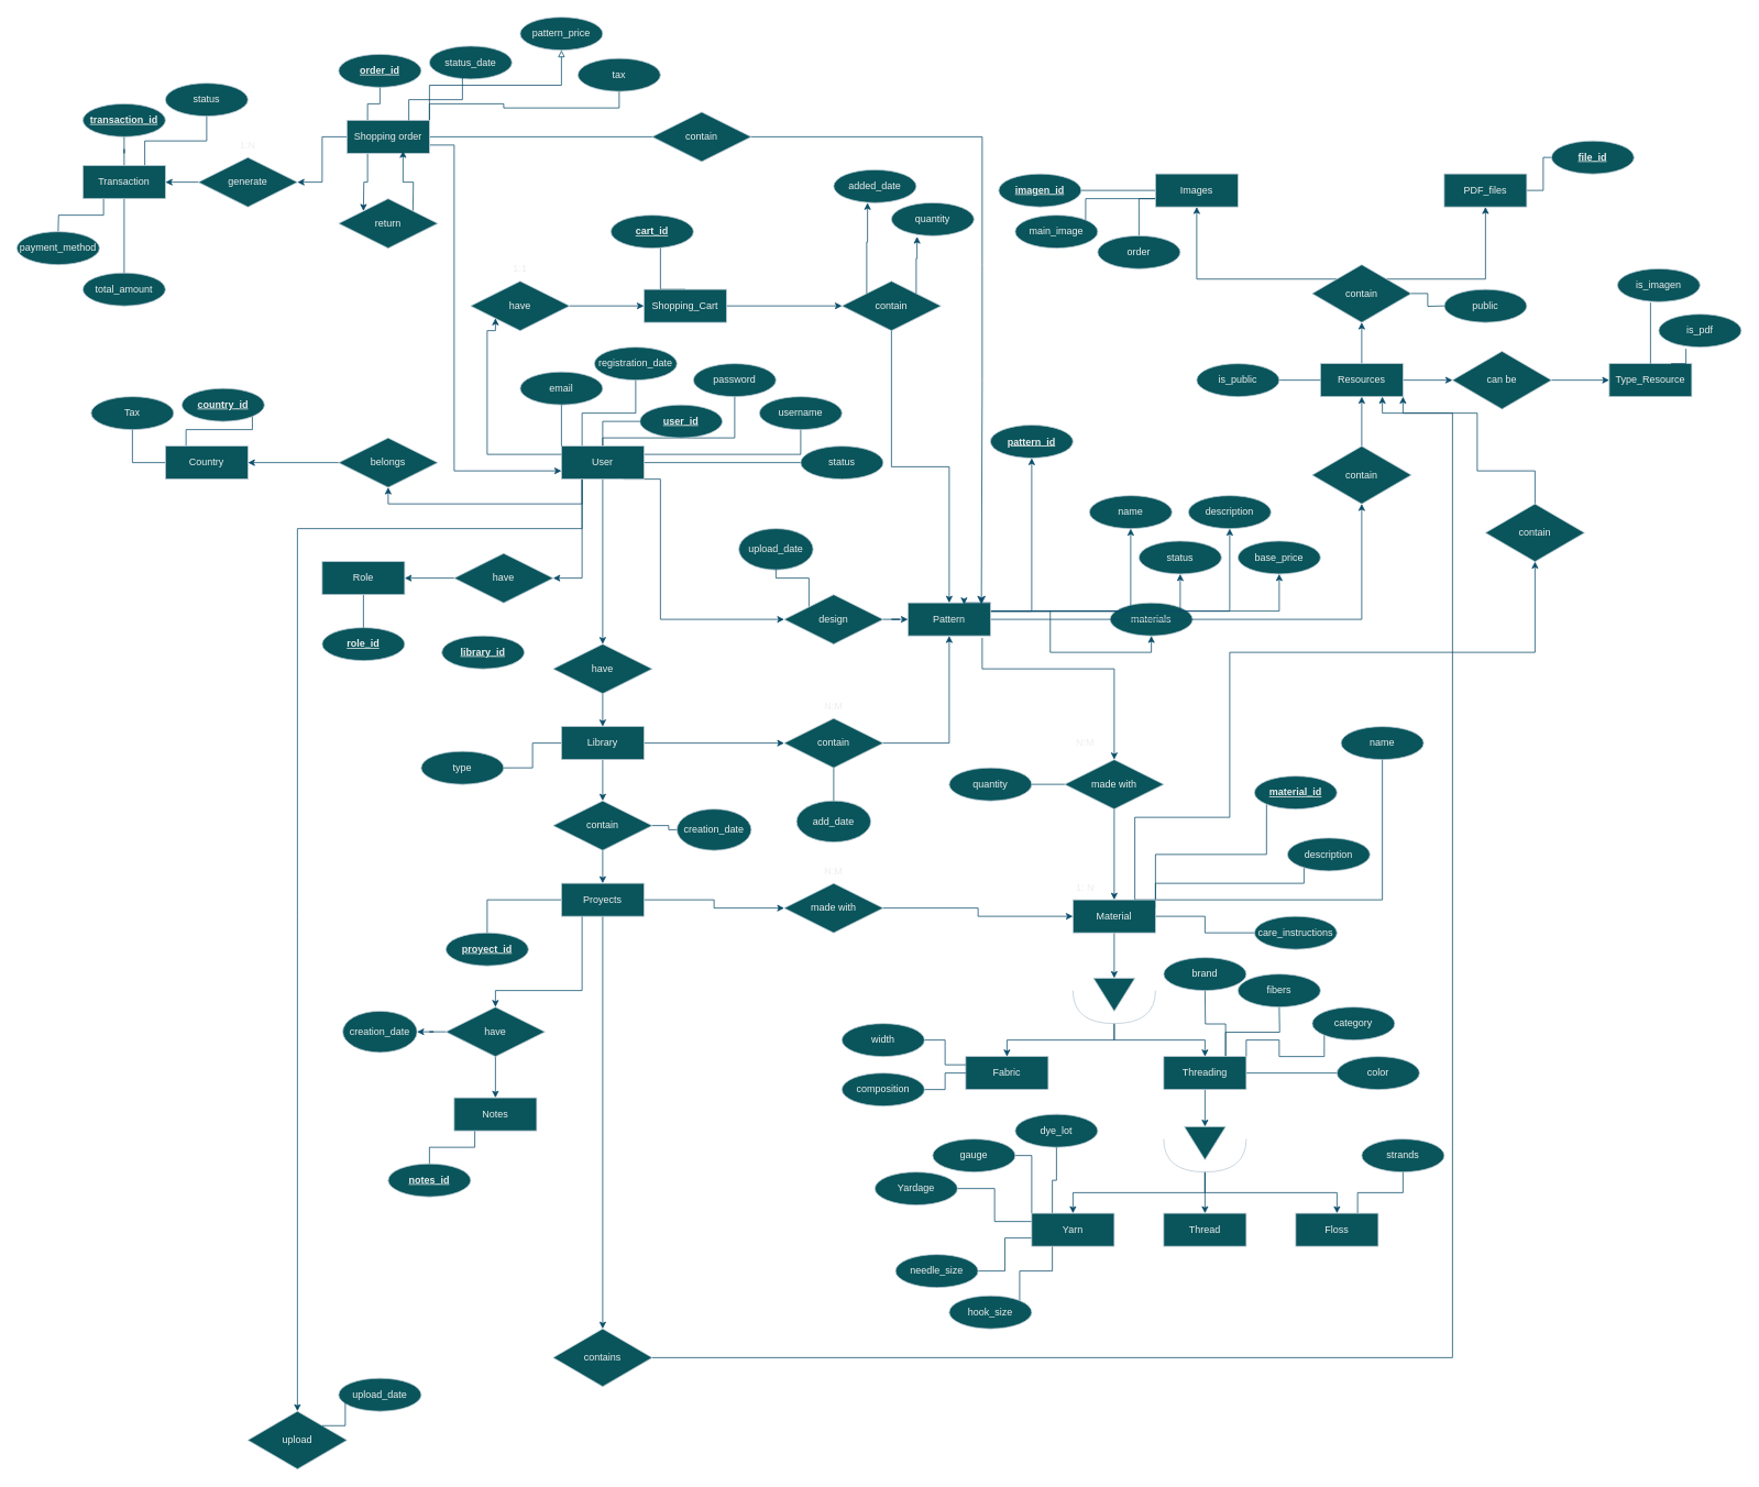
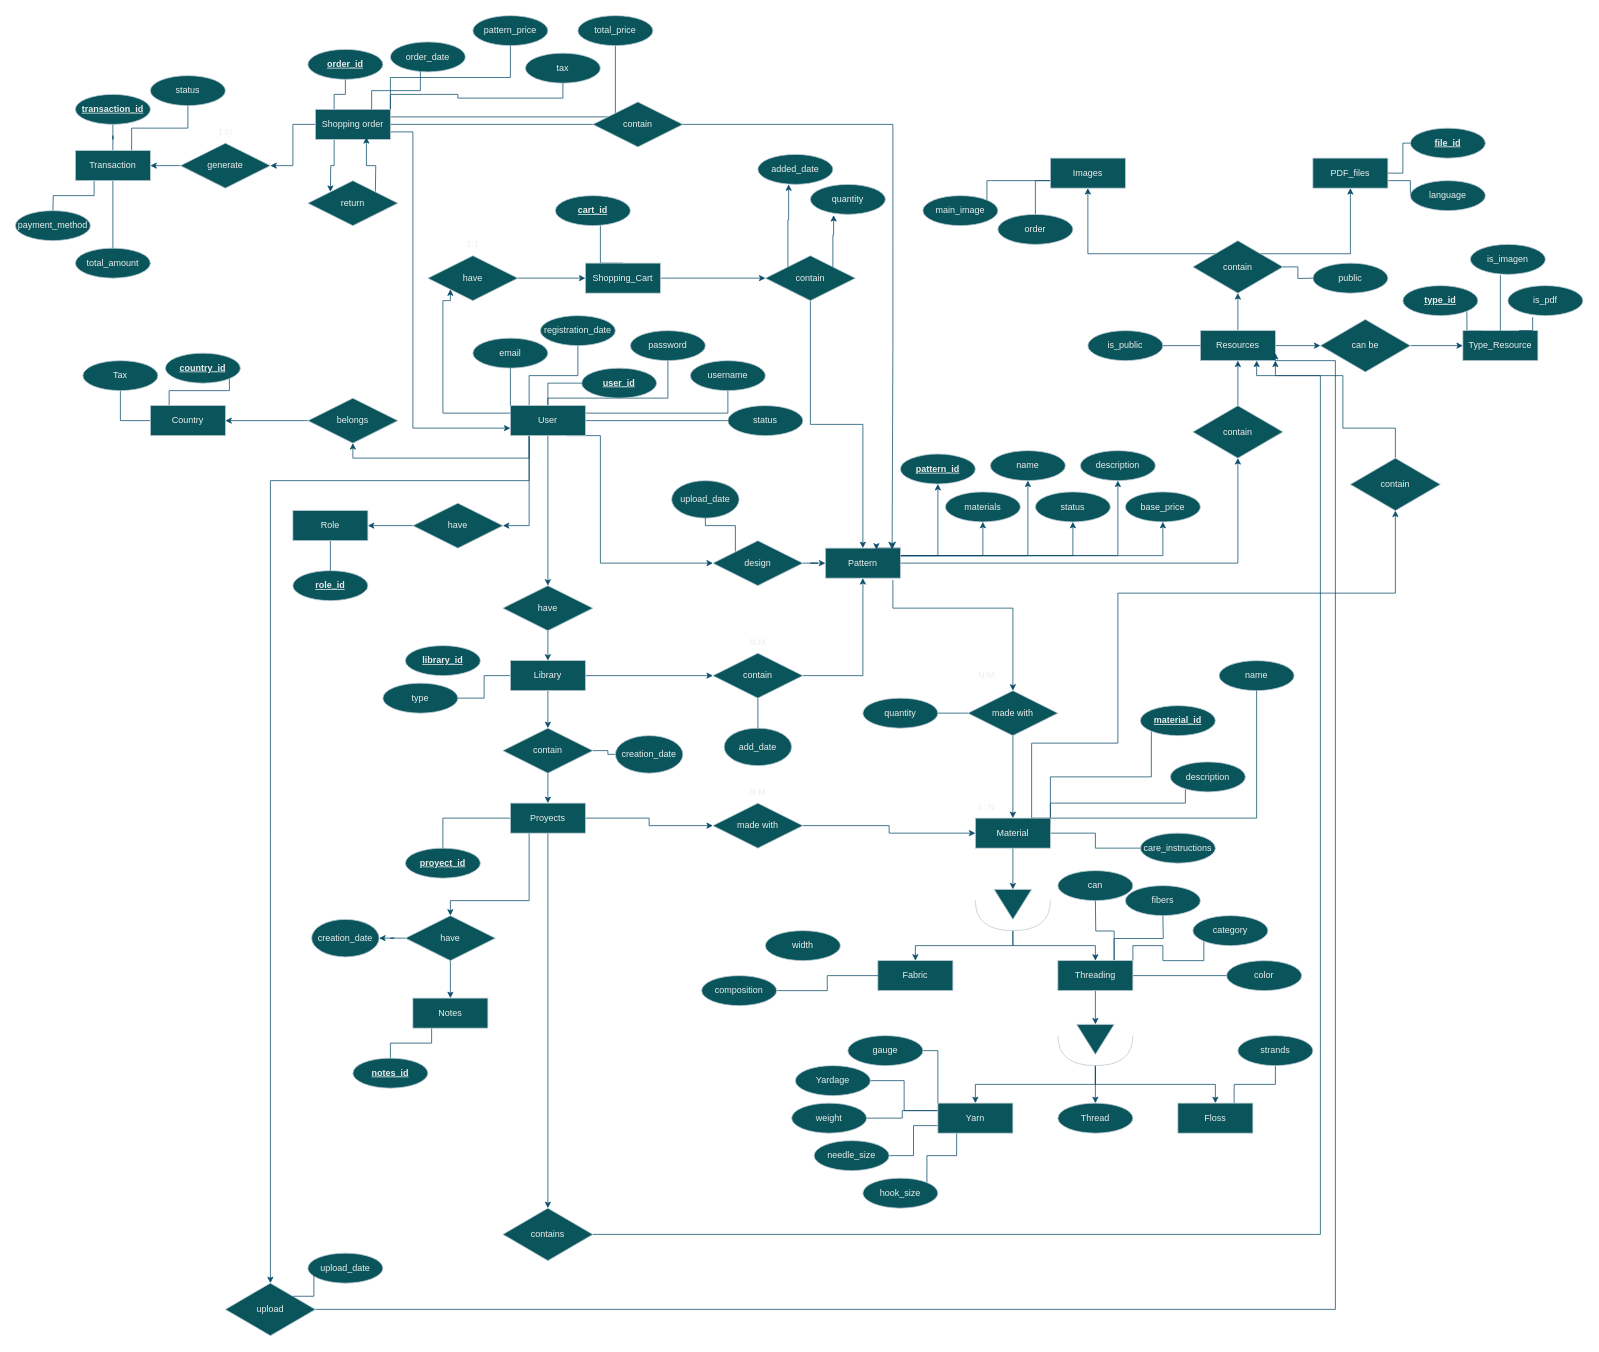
+ <mxCell id="229" value="total_price" style="ellipse;whiteSpace=wrap;html=1;align=center;fillColor=#09555B;strokeColor=#BAC8D3;labelBackgroundColor=none;fontColor=#EEEEEE;" vertex="1" parent="1"><mxGeometry x="770" y="20" width="100" height="40" as="geometry" /></mxCell>
- <mxCell id="153" style="edgeStyle=orthogonalEdgeStyle;rounded=0;orthogonalLoop=1;jettySize=auto;html=1;exitX=1;exitY=0;exitDx=0;exitDy=0;labelBackgroundColor=none;strokeColor=#0B4D6A;fontColor=default;endArrow=block;endFill=0;" edge="1" parent="1" source="156" target="225"><mxGeometry relative="1" as="geometry" /></mxCell>
+ <mxCell id="153" style="edgeStyle=orthogonalEdgeStyle;rounded=0;orthogonalLoop=1;jettySize=auto;html=1;exitX=1;exitY=0;exitDx=0;exitDy=0;labelBackgroundColor=none;strokeColor=#0B4D6A;fontColor=default;endArrow=none;endFill=0;" edge="1" parent="1" source="156" target="225"><mxGeometry relative="1" as="geometry" /></mxCell>
- <mxCell id="123" value="status_date" style="ellipse;whiteSpace=wrap;html=1;align=center;fillColor=#09555B;strokeColor=#BAC8D3;labelBackgroundColor=none;fontColor=#EEEEEE;" parent="1" vertex="1"><mxGeometry x="520" y="55" width="100" height="40" as="geometry" /></mxCell>
+ <mxCell id="123" value="order_date" style="ellipse;whiteSpace=wrap;html=1;align=center;fillColor=#09555B;strokeColor=#BAC8D3;labelBackgroundColor=none;fontColor=#EEEEEE;" parent="1" vertex="1"><mxGeometry x="520" y="55" width="100" height="40" as="geometry" /></mxCell>
+ <mxCell id="155" style="edgeStyle=orthogonalEdgeStyle;rounded=0;orthogonalLoop=1;jettySize=auto;html=1;exitX=1;exitY=0.25;exitDx=0;exitDy=0;strokeColor=#0B4D6A;endArrow=none;endFill=0;" edge="1" parent="1" source="156" target="229"><mxGeometry relative="1" as="geometry" /></mxCell>
- <mxCell id="189" value="&lt;u&gt;&lt;b&gt;imagen_id&lt;/b&gt;&lt;/u&gt;" style="ellipse;whiteSpace=wrap;html=1;align=center;fillColor=#09555B;strokeColor=#BAC8D3;labelBackgroundColor=none;fontColor=#EEEEEE;" parent="1" vertex="1"><mxGeometry x="1210" y="210" width="100" height="40" as="geometry" /></mxCell>
- <mxCell id="182" style="edgeStyle=orthogonalEdgeStyle;rounded=0;orthogonalLoop=1;jettySize=auto;html=1;exitX=0;exitY=0.5;exitDx=0;exitDy=0;entryX=1;entryY=0.5;entryDx=0;entryDy=0;endArrow=none;endFill=0;labelBackgroundColor=none;strokeColor=#0B4D6A;fontColor=default;" parent="1" source="185" target="189" edge="1"><mxGeometry relative="1" as="geometry" /></mxCell>
+ <mxCell id="187" style="edgeStyle=orthogonalEdgeStyle;rounded=0;orthogonalLoop=1;jettySize=auto;html=1;exitX=1;exitY=0.75;exitDx=0;exitDy=0;entryX=0;entryY=0.5;entryDx=0;entryDy=0;endArrow=none;endFill=0;labelBackgroundColor=none;strokeColor=#0B4D6A;fontColor=default;" parent="1" source="188" target="193" edge="1"><mxGeometry relative="1" as="geometry" /></mxCell>
+ <mxCell id="193" value="language" style="ellipse;whiteSpace=wrap;html=1;align=center;fillColor=#09555B;strokeColor=#BAC8D3;labelBackgroundColor=none;fontColor=#EEEEEE;" parent="1" vertex="1"><mxGeometry x="1880" y="240" width="100" height="40" as="geometry" /></mxCell>
+ <mxCell id="199" value="&lt;u&gt;&lt;b&gt;type_id&lt;/b&gt;&lt;/u&gt;" style="ellipse;whiteSpace=wrap;html=1;align=center;fillColor=#09555B;strokeColor=#BAC8D3;labelBackgroundColor=none;fontColor=#EEEEEE;" parent="1" vertex="1"><mxGeometry x="1870" y="380" width="100" height="40" as="geometry" /></mxCell>
+ <mxCell id="197" style="edgeStyle=orthogonalEdgeStyle;rounded=0;orthogonalLoop=1;jettySize=auto;html=1;exitX=0.25;exitY=0;exitDx=0;exitDy=0;entryX=1;entryY=1;entryDx=0;entryDy=0;endArrow=none;endFill=0;labelBackgroundColor=none;strokeColor=#0B4D6A;fontColor=default;" parent="1" source="198" target="199" edge="1"><mxGeometry relative="1" as="geometry" /></mxCell>
- <mxCell id="25" value="&lt;u&gt;&lt;b&gt;pattern_id&lt;/b&gt;&lt;/u&gt;" style="ellipse;whiteSpace=wrap;html=1;align=center;fillColor=#09555B;strokeColor=#BAC8D3;labelBackgroundColor=none;fontColor=#EEEEEE;" parent="1" vertex="1"><mxGeometry x="1200" y="514.5" width="100" height="40" as="geometry" /></mxCell>
+ <mxCell id="25" value="&lt;u&gt;&lt;b&gt;pattern_id&lt;/b&gt;&lt;/u&gt;" style="ellipse;whiteSpace=wrap;html=1;align=center;fillColor=#09555B;strokeColor=#BAC8D3;labelBackgroundColor=none;fontColor=#EEEEEE;" parent="1" vertex="1"><mxGeometry x="1200" y="604.5" width="100" height="40" as="geometry" /></mxCell>
- <mxCell id="30" value="materials" style="ellipse;whiteSpace=wrap;html=1;align=center;fillColor=#09555B;strokeColor=#BAC8D3;labelBackgroundColor=none;fontColor=#EEEEEE;" parent="1" vertex="1"><mxGeometry x="1345" y="730" width="100" height="40" as="geometry" /></mxCell>
+ <mxCell id="30" value="materials" style="ellipse;whiteSpace=wrap;html=1;align=center;fillColor=#09555B;strokeColor=#BAC8D3;labelBackgroundColor=none;fontColor=#EEEEEE;" parent="1" vertex="1"><mxGeometry x="1260" y="655" width="100" height="40" as="geometry" /></mxCell>
- <mxCell id="212" value="&lt;u&gt;&lt;b&gt;library_id&lt;/b&gt;&lt;/u&gt;" style="ellipse;whiteSpace=wrap;html=1;align=center;fillColor=#09555B;strokeColor=#BAC8D3;labelBackgroundColor=none;fontColor=#EEEEEE;" parent="1" vertex="1"><mxGeometry x="535" y="770" width="100" height="40" as="geometry" /></mxCell>
+ <mxCell id="212" value="&lt;u&gt;&lt;b&gt;library_id&lt;/b&gt;&lt;/u&gt;" style="ellipse;whiteSpace=wrap;html=1;align=center;fillColor=#09555B;strokeColor=#BAC8D3;labelBackgroundColor=none;fontColor=#EEEEEE;" parent="1" vertex="1"><mxGeometry x="540" y="860" width="100" height="40" as="geometry" /></mxCell>
- <mxCell id="98" value="brand" style="ellipse;whiteSpace=wrap;html=1;align=center;fillColor=#09555B;strokeColor=#BAC8D3;labelBackgroundColor=none;fontColor=#EEEEEE;" parent="1" vertex="1"><mxGeometry x="1410" y="1160" width="100" height="40" as="geometry" /></mxCell>
+ <mxCell id="98" value="can" style="ellipse;whiteSpace=wrap;html=1;align=center;fillColor=#09555B;strokeColor=#BAC8D3;labelBackgroundColor=none;fontColor=#EEEEEE;" parent="1" vertex="1"><mxGeometry x="1410" y="1160" width="100" height="40" as="geometry" /></mxCell>
- <mxCell id="79" style="edgeStyle=orthogonalEdgeStyle;rounded=0;orthogonalLoop=1;jettySize=auto;html=1;exitX=1;exitY=0.5;exitDx=0;exitDy=0;entryX=0;entryY=0.25;entryDx=0;entryDy=0;endArrow=none;endFill=0;labelBackgroundColor=none;strokeColor=#0B4D6A;fontColor=default;" parent="1" source="80" target="69" edge="1"><mxGeometry relative="1" as="geometry" /></mxCell>
- <mxCell id="94" value="color" style="ellipse;whiteSpace=wrap;html=1;align=center;fillColor=#09555B;strokeColor=#BAC8D3;labelBackgroundColor=none;fontColor=#EEEEEE;" parent="1" vertex="1"><mxGeometry x="1620" y="1280" width="100" height="40" as="geometry" /></mxCell>
+ <mxCell id="94" value="color" style="ellipse;whiteSpace=wrap;html=1;align=center;fillColor=#09555B;strokeColor=#BAC8D3;labelBackgroundColor=none;fontColor=#EEEEEE;" parent="1" vertex="1"><mxGeometry x="1635" y="1280" width="100" height="40" as="geometry" /></mxCell>
- <mxCell id="85" value="composition" style="ellipse;whiteSpace=wrap;html=1;align=center;fillColor=#09555B;strokeColor=#BAC8D3;labelBackgroundColor=none;fontColor=#EEEEEE;" parent="1" vertex="1"><mxGeometry x="1020" y="1300" width="100" height="40" as="geometry" /></mxCell>
+ <mxCell id="85" value="composition" style="ellipse;whiteSpace=wrap;html=1;align=center;fillColor=#09555B;strokeColor=#BAC8D3;labelBackgroundColor=none;fontColor=#EEEEEE;" parent="1" vertex="1"><mxGeometry x="935" y="1300" width="100" height="40" as="geometry" /></mxCell>
- <mxCell id="99" value="dye_lot" style="ellipse;whiteSpace=wrap;html=1;align=center;fillColor=#09555B;strokeColor=#BAC8D3;labelBackgroundColor=none;fontColor=#EEEEEE;" parent="1" vertex="1"><mxGeometry x="1230" y="1350" width="100" height="40" as="geometry" /></mxCell>
- <mxCell id="70" style="edgeStyle=orthogonalEdgeStyle;rounded=0;orthogonalLoop=1;jettySize=auto;html=1;exitX=0.25;exitY=0;exitDx=0;exitDy=0;entryX=0.5;entryY=1;entryDx=0;entryDy=0;endArrow=none;endFill=0;labelBackgroundColor=none;strokeColor=#0B4D6A;fontColor=default;" parent="1" source="76" target="99" edge="1"><mxGeometry relative="1" as="geometry" /></mxCell>
+ <mxCell id="73" style="edgeStyle=orthogonalEdgeStyle;rounded=0;orthogonalLoop=1;jettySize=auto;html=1;exitX=0;exitY=0.25;exitDx=0;exitDy=0;entryX=1;entryY=0.5;entryDx=0;entryDy=0;endSize=7;endArrow=none;endFill=0;labelBackgroundColor=none;strokeColor=#0B4D6A;fontColor=default;" parent="1" source="76" target="83" edge="1"><mxGeometry relative="1" as="geometry" /></mxCell>
+ <mxCell id="83" value="weight" style="ellipse;whiteSpace=wrap;html=1;align=center;fillColor=#09555B;strokeColor=#BAC8D3;labelBackgroundColor=none;fontColor=#EEEEEE;" parent="1" vertex="1"><mxGeometry x="1055" y="1470" width="100" height="40" as="geometry" /></mxCell>
- <mxCell id="77" value="Thread" style="whiteSpace=wrap;html=1;align=center;fillColor=#09555B;strokeColor=#BAC8D3;labelBackgroundColor=none;fontColor=#EEEEEE;" parent="1" vertex="1"><mxGeometry x="1410" y="1470" width="100" height="40" as="geometry" /></mxCell>
+ <mxCell id="77" value="Thread" style="ellipse;whiteSpace=wrap;html=1;align=center;fillColor=#09555B;strokeColor=#BAC8D3;labelBackgroundColor=none;fontColor=#EEEEEE;" parent="1" vertex="1"><mxGeometry x="1410" y="1470" width="100" height="40" as="geometry" /></mxCell>
+ <mxCell id="213" style="edgeStyle=orthogonalEdgeStyle;rounded=0;orthogonalLoop=1;jettySize=auto;html=1;exitX=1;exitY=0.5;exitDx=0;exitDy=0;entryX=1;entryY=0.75;entryDx=0;entryDy=0;labelBackgroundColor=none;strokeColor=#0B4D6A;fontColor=default;" parent="1" source="214" target="169" edge="1"><mxGeometry relative="1" as="geometry"><mxPoint x="1810" y="830" as="targetPoint" /><Array as="points"><mxPoint x="1780" y="1745" /><mxPoint x="1780" y="480" /><mxPoint x="1700" y="480" /></Array></mxGeometry></mxCell>
